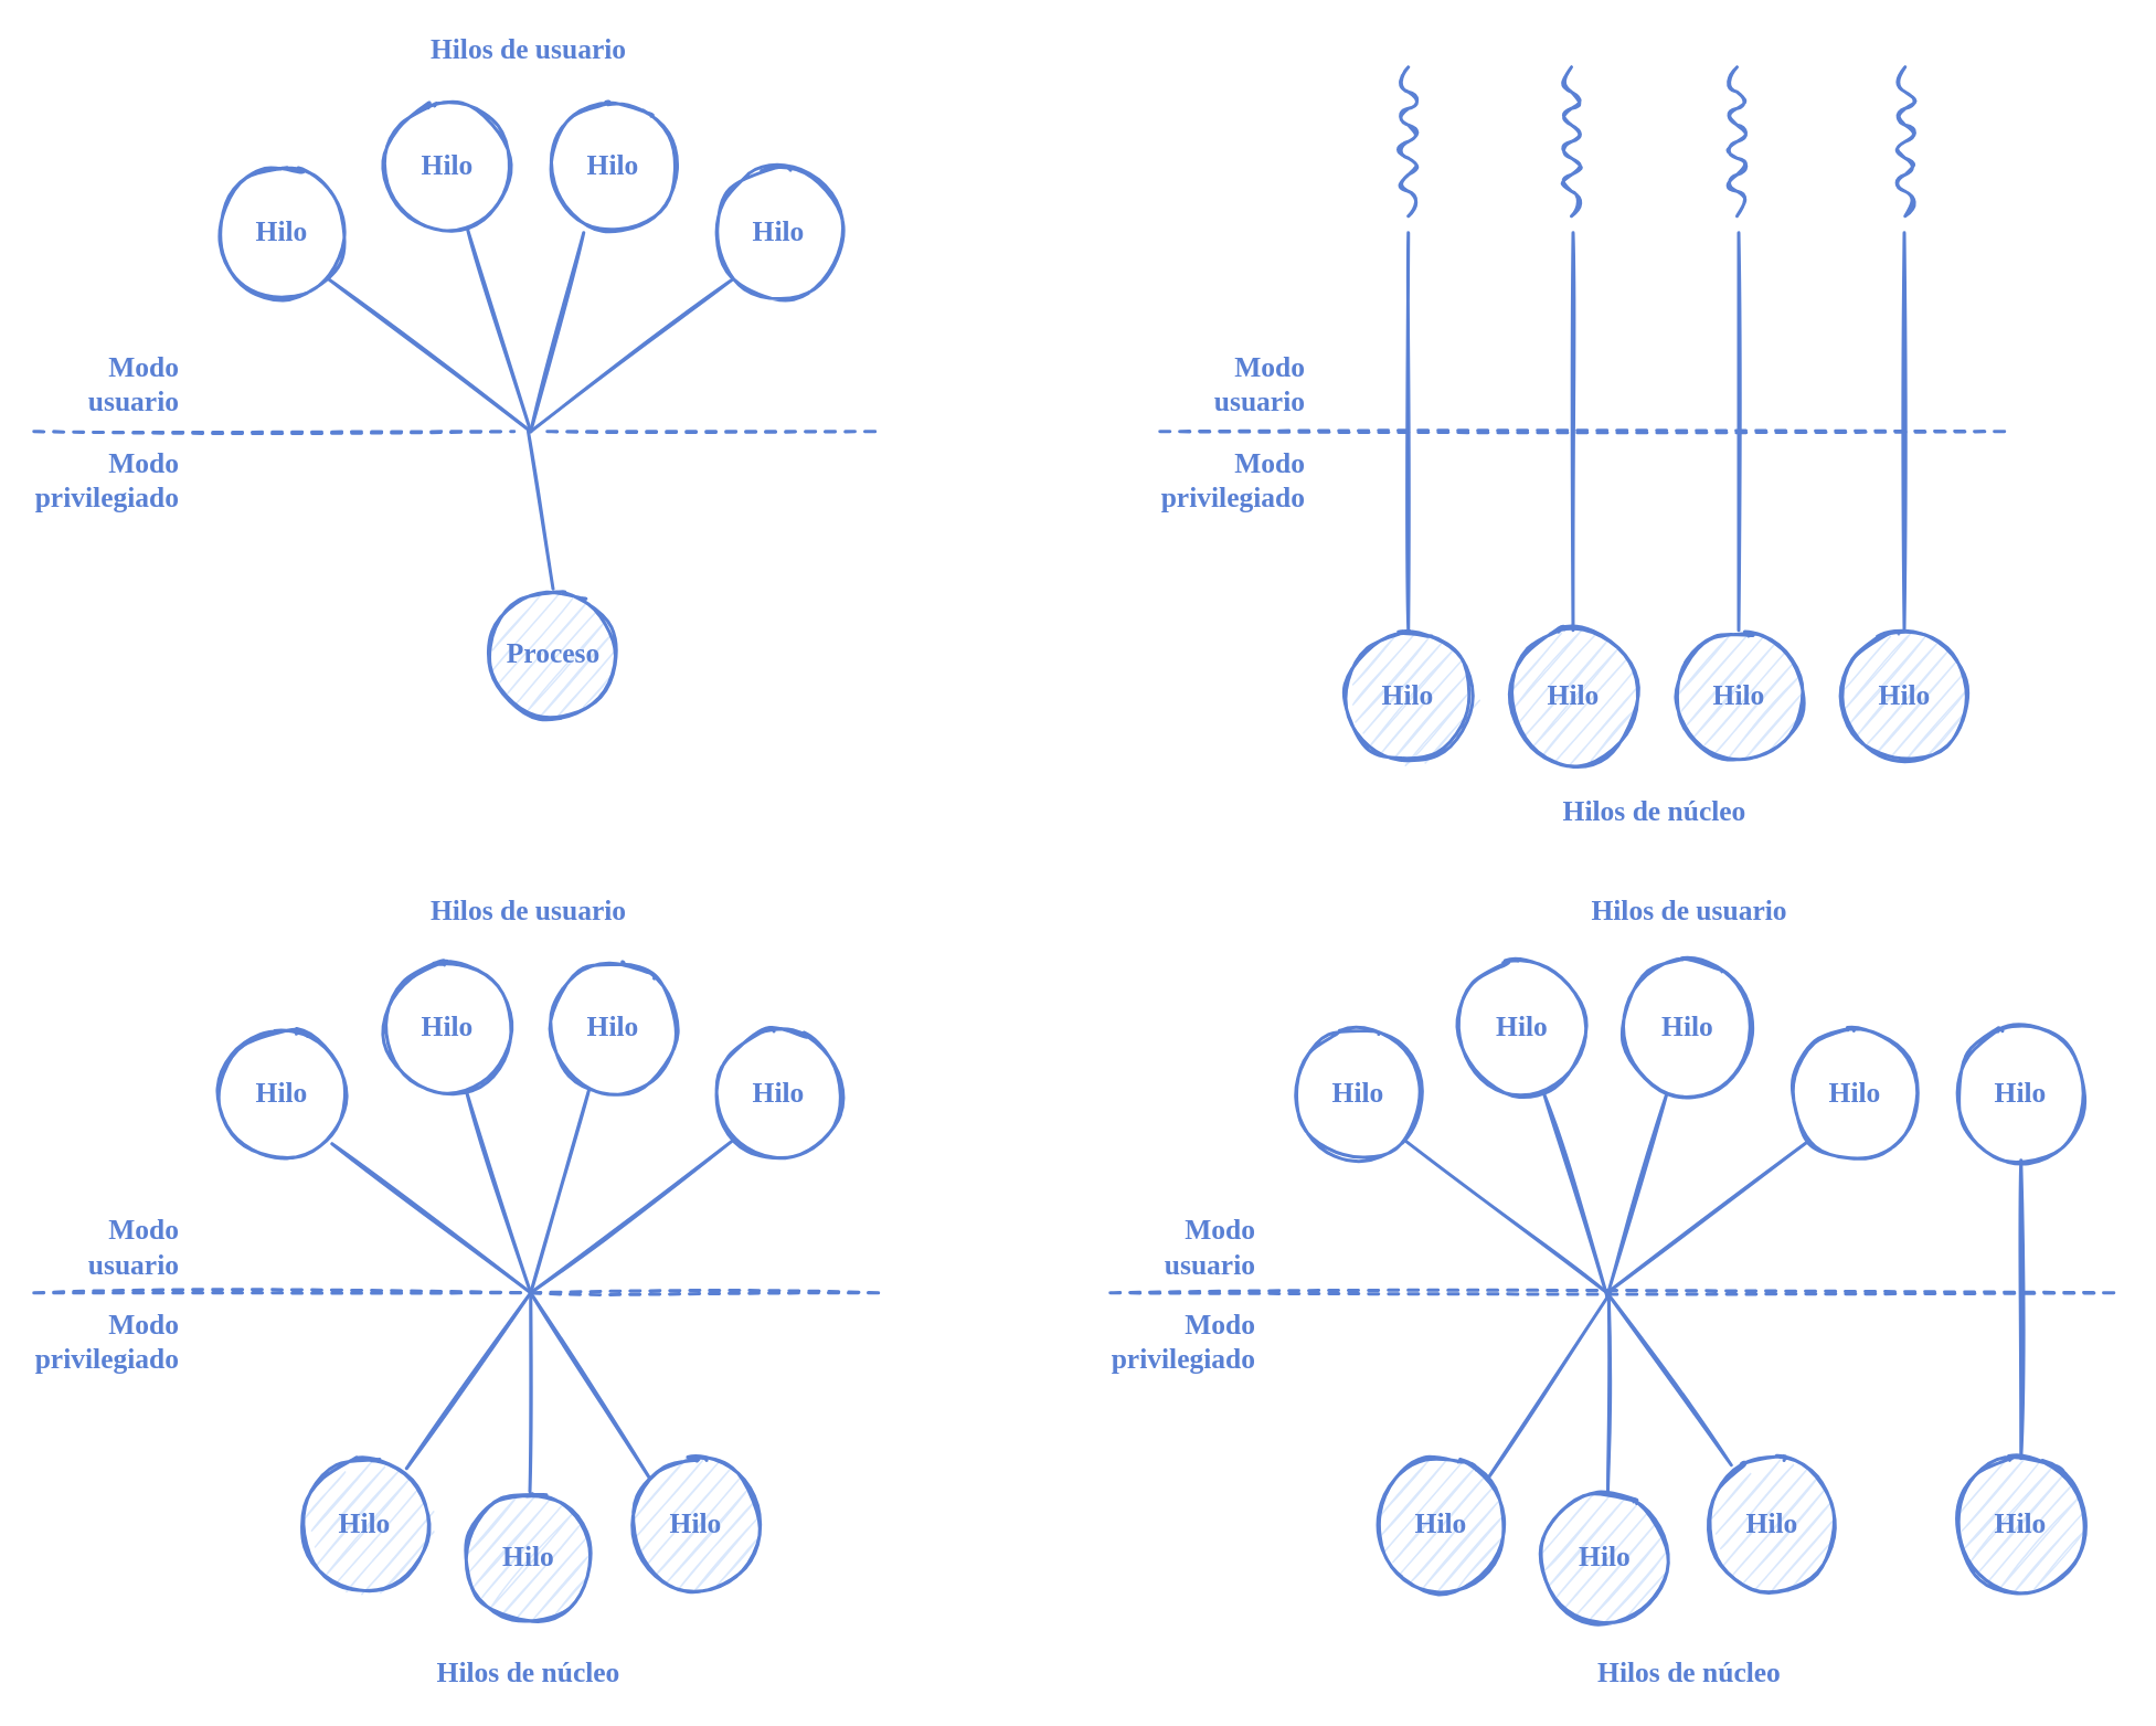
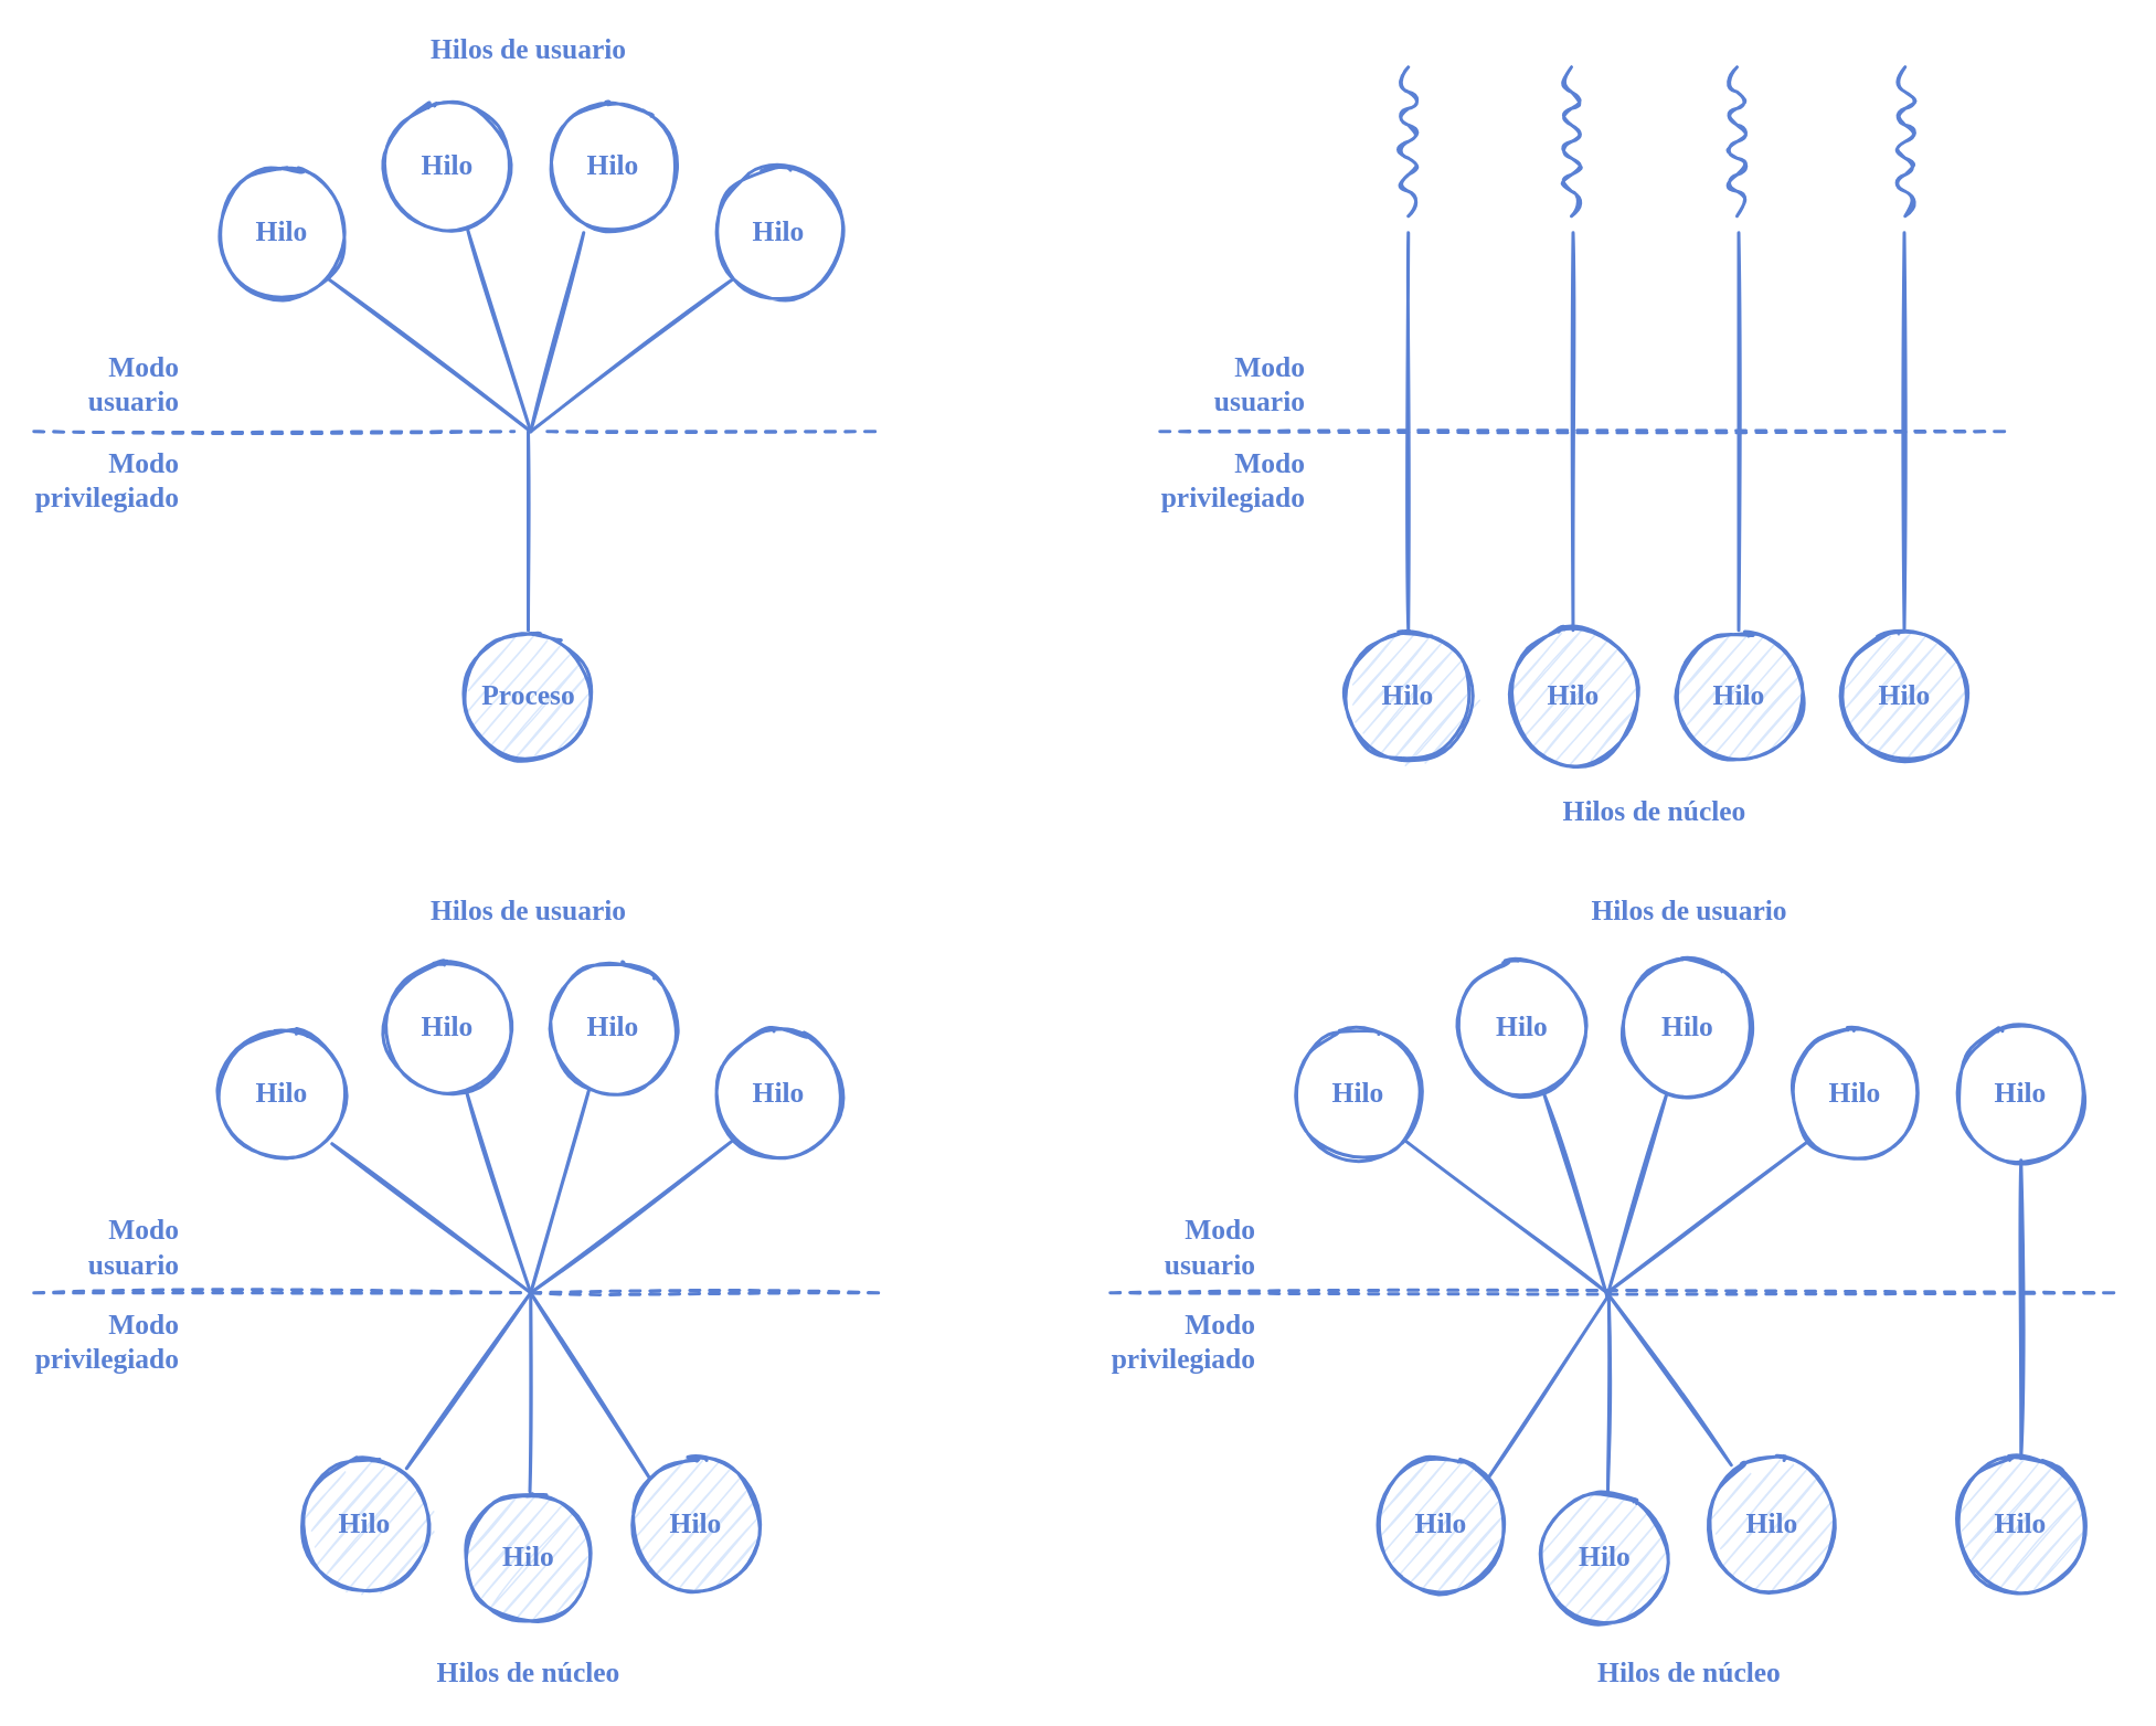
- <mxCell id="4" value="&lt;b&gt;Proceso&lt;br&gt;&lt;/b&gt;" style="ellipse;whiteSpace=wrap;html=1;aspect=fixed;rounded=0;shadow=0;fontFamily=Ink Free;fontSize=17;fontColor=#5980D4;strokeColor=#5980D4;strokeWidth=2;fillColor=#dae8fc;spacing=20;sketch=1;align=center;" vertex="1" parent="1"><mxGeometry x="293.5" y="355" width="80" height="80" as="geometry" /></mxCell>
+ <mxCell id="4" value="&lt;b&gt;Proceso&lt;br&gt;&lt;/b&gt;" style="ellipse;whiteSpace=wrap;html=1;aspect=fixed;rounded=0;shadow=0;fontFamily=Ink Free;fontSize=17;fontColor=#5980D4;strokeColor=#5980D4;strokeWidth=2;fillColor=#dae8fc;spacing=20;sketch=1;align=center;" vertex="1" parent="1"><mxGeometry x="278.5" y="380" width="80" height="80" as="geometry" /></mxCell>
